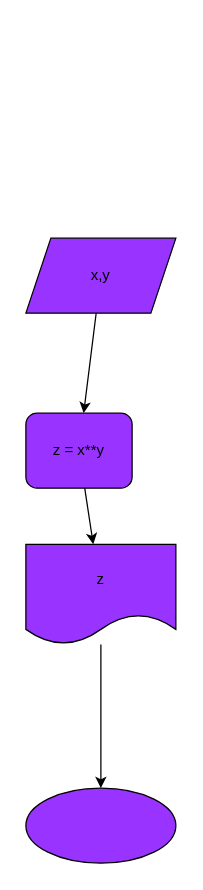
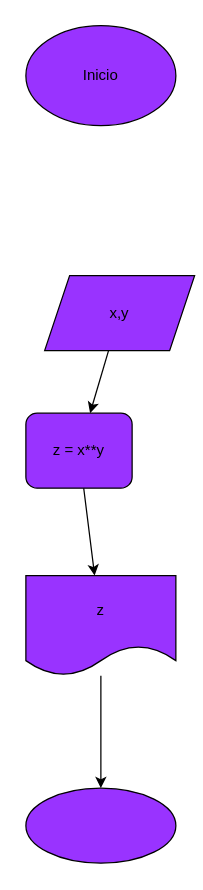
+ <mxCell id="2" value="Inicio" style="ellipse;whiteSpace=wrap;html=1;fillColor=#9933FF;" vertex="1" parent="1"><mxGeometry x="20" y="20" width="120" height="80" as="geometry" /></mxCell>
- <mxCell id="4" value="x,y" style="shape=parallelogram;perimeter=parallelogramPerimeter;whiteSpace=wrap;html=1;fixedSize=1;fillColor=#9933FF;" vertex="1" parent="1"><mxGeometry x="20" y="190" width="120" height="60" as="geometry" /></mxCell>
+ <mxCell id="4" value="x,y" style="shape=parallelogram;perimeter=parallelogramPerimeter;whiteSpace=wrap;html=1;fixedSize=1;fillColor=#9933FF;" vertex="1" parent="1"><mxGeometry x="35" y="220" width="120" height="60" as="geometry" /></mxCell>
- <mxCell id="8" value="z" style="shape=document;whiteSpace=wrap;html=1;boundedLbl=1;fillColor=#9933FF;rounded=1;" vertex="1" parent="1"><mxGeometry x="20" y="435" width="120" height="80" as="geometry" /></mxCell>
+ <mxCell id="8" value="z" style="shape=document;whiteSpace=wrap;html=1;boundedLbl=1;fillColor=#9933FF;rounded=1;" vertex="1" parent="1"><mxGeometry x="20" y="460" width="120" height="80" as="geometry" /></mxCell>
